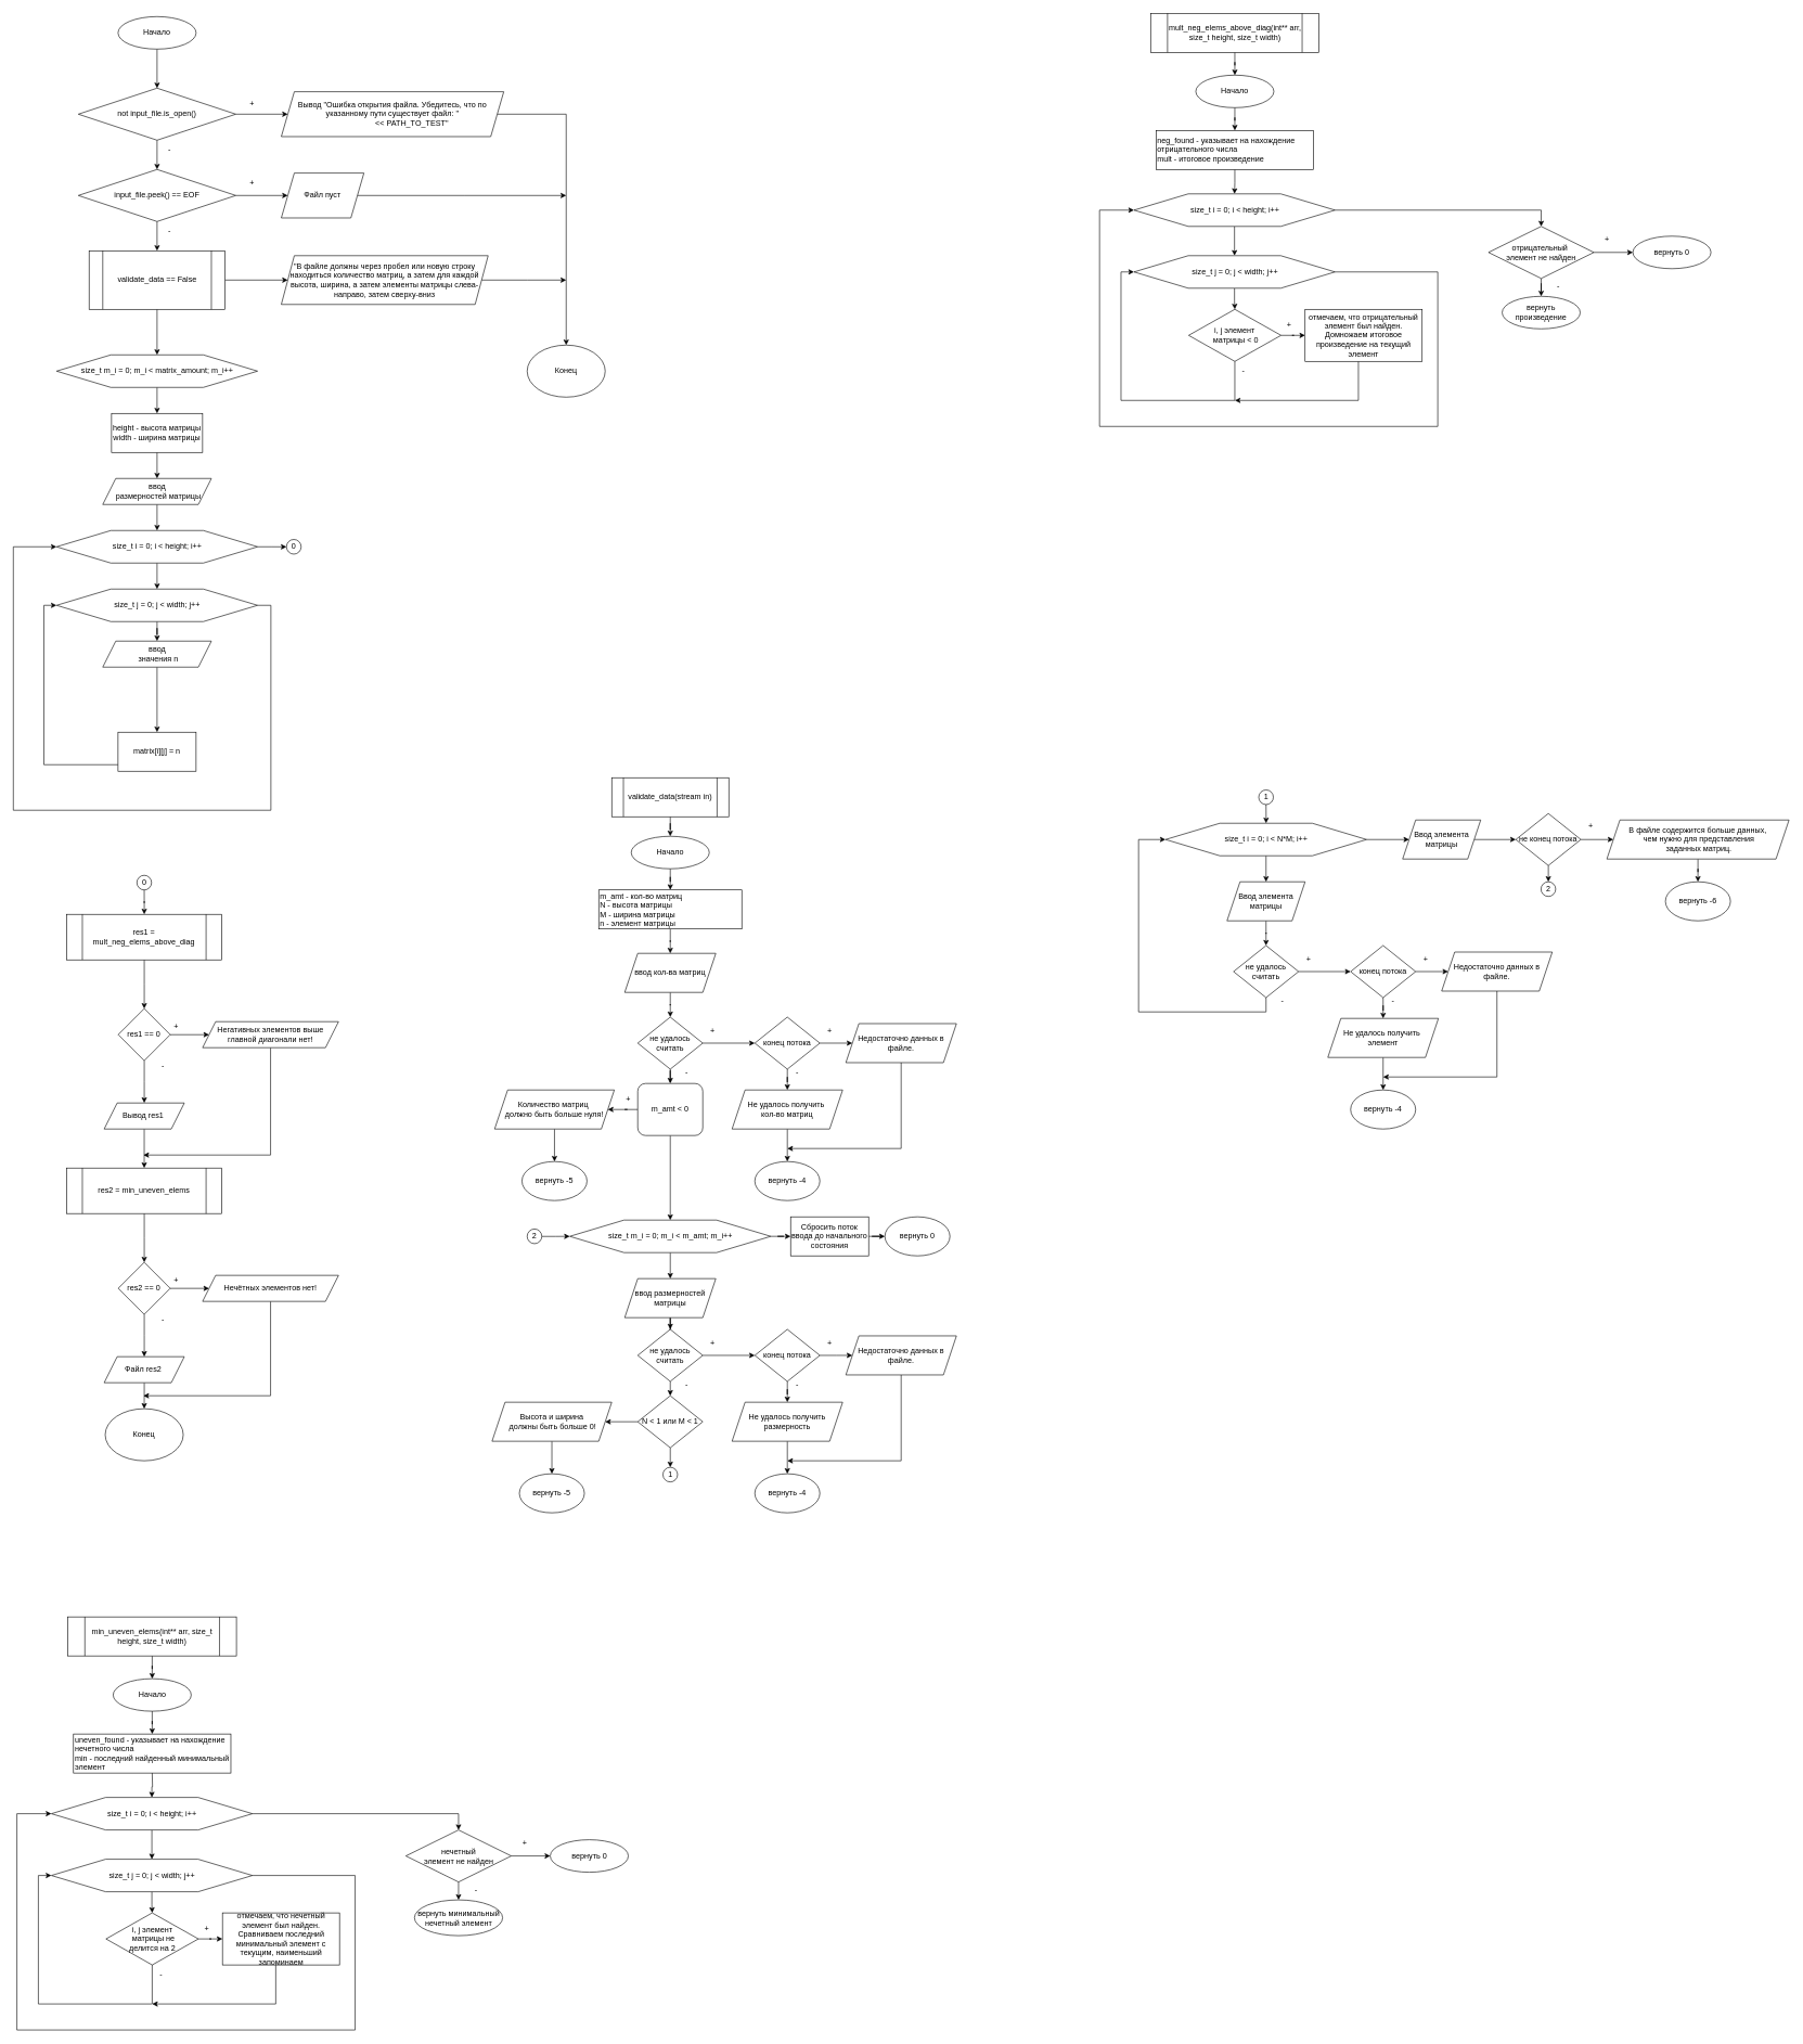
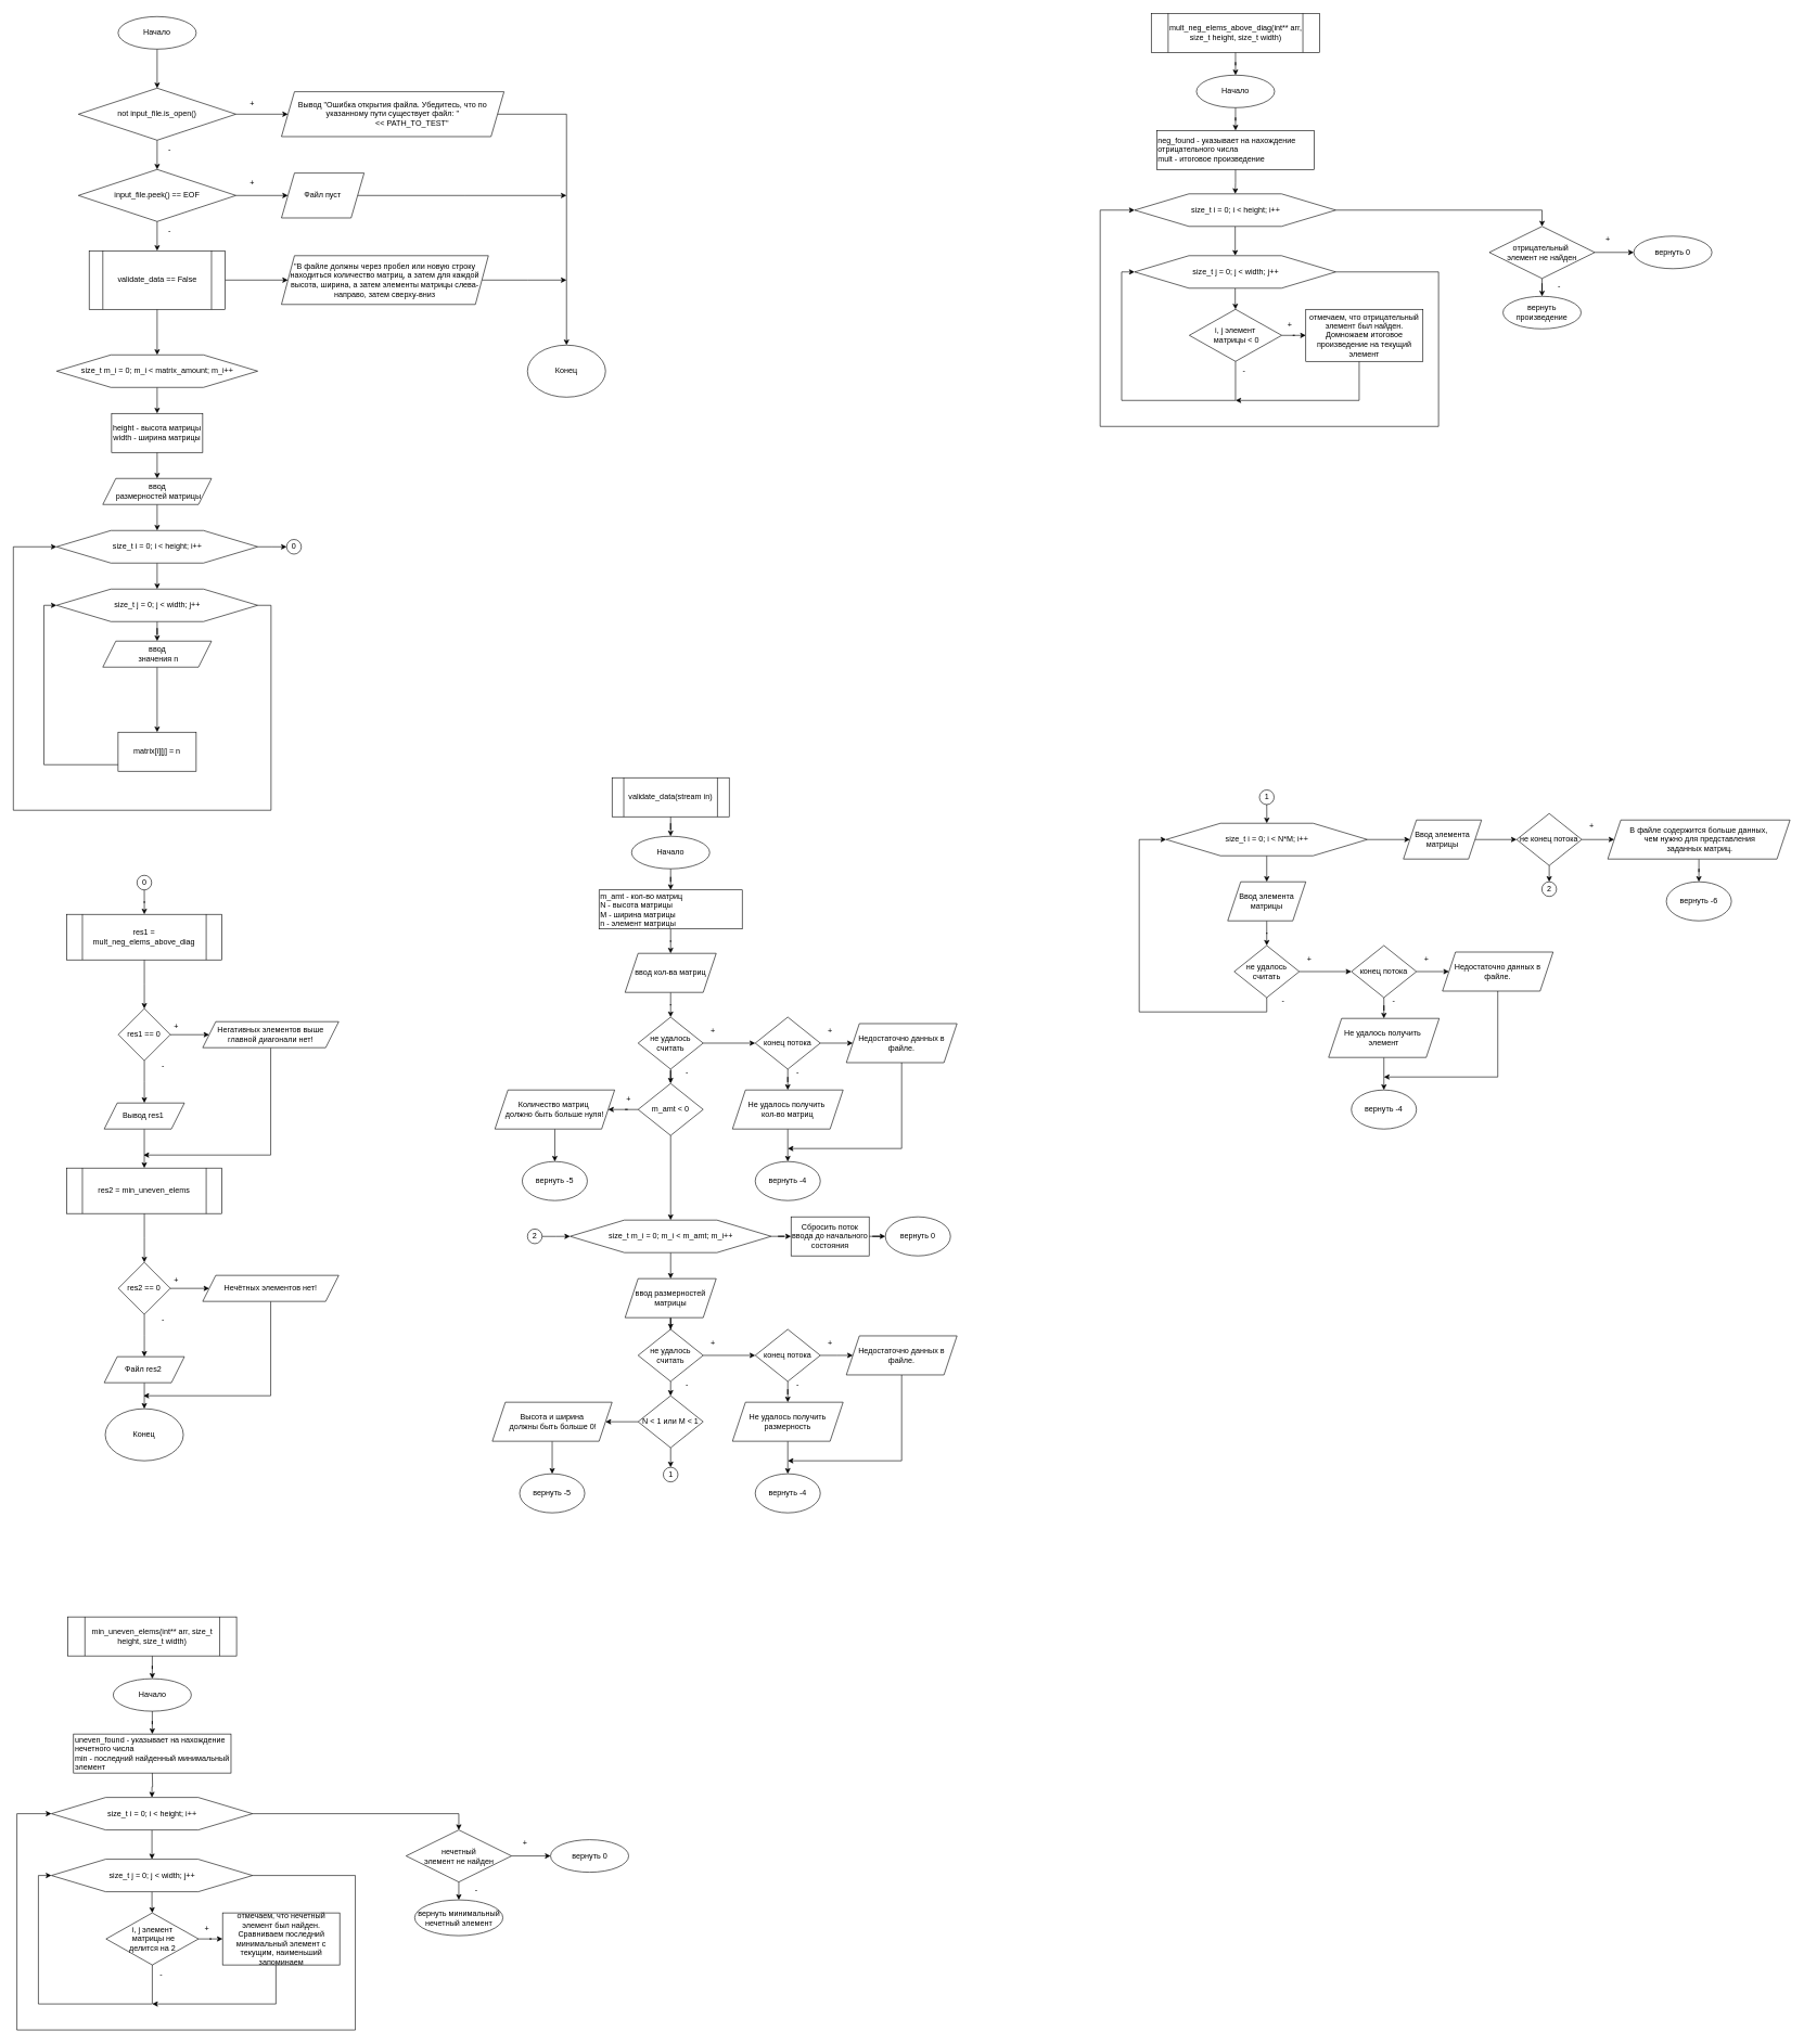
- <mxCell id="90" value="m_amt &amp;lt; 0" style="whiteSpace=wrap;html=1;rounded=1;" vertex="1" parent="1"><mxGeometry x="980" y="1665" width="100" height="80" as="geometry" /></mxCell>
+ <mxCell id="90" value="m_amt &amp;lt; 0" style="rhombus;whiteSpace=wrap;html=1;" vertex="1" parent="1"><mxGeometry x="980" y="1665" width="100" height="80" as="geometry" /></mxCell>
